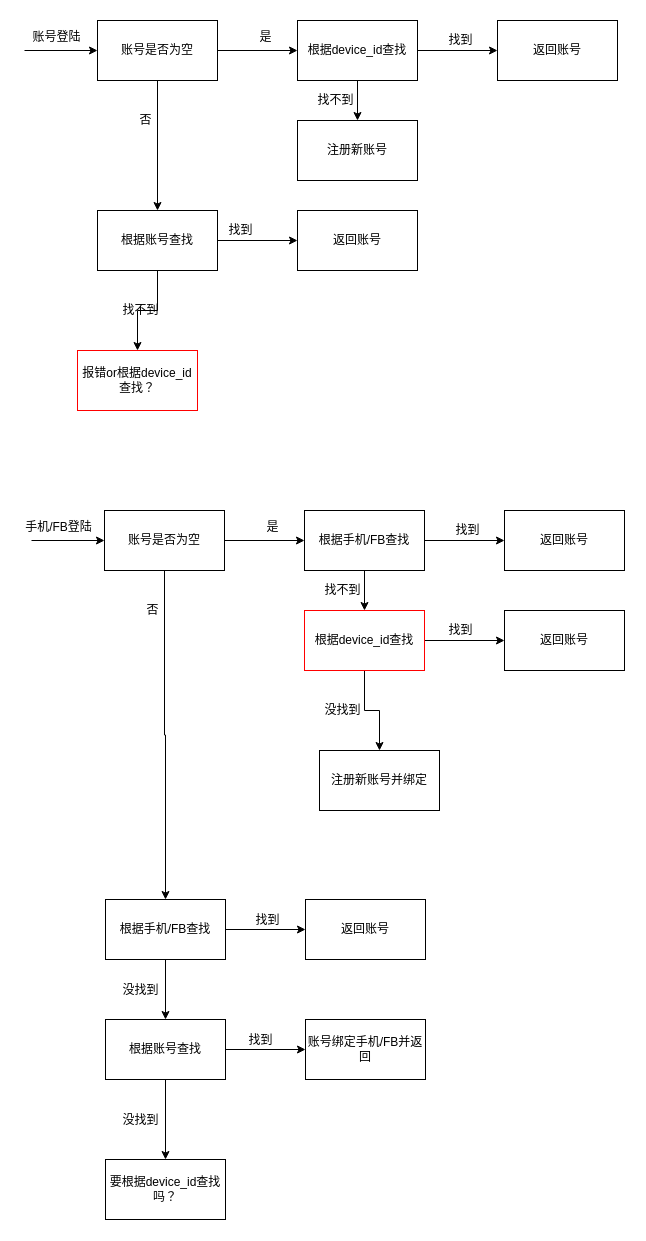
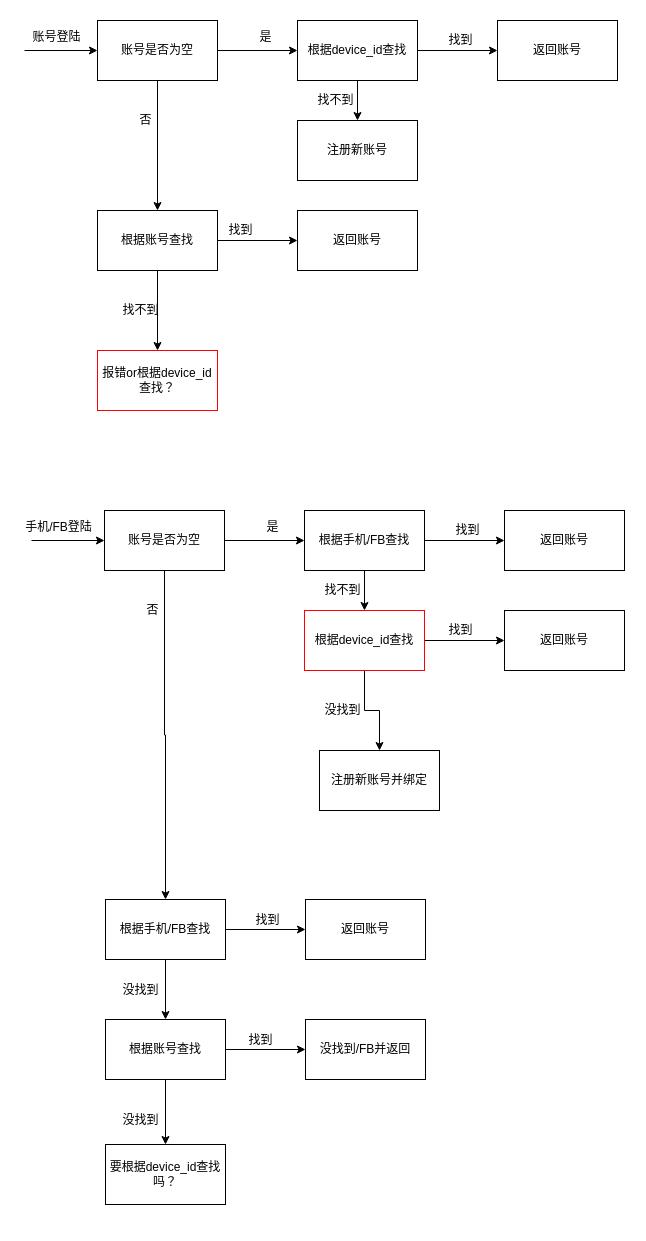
- <mxCell id="21" value="报错or根据device_id查找？" style="whiteSpace=wrap;html=1;rounded=0;strokeColor=#FF0000;" vertex="1" parent="1"><mxGeometry x="77" y="350" width="120" height="60" as="geometry" /></mxCell>
+ <mxCell id="21" value="报错or根据device_id查找？" style="whiteSpace=wrap;html=1;rounded=0;strokeColor=#FF0000;" vertex="1" parent="1"><mxGeometry x="97" y="350" width="120" height="60" as="geometry" /></mxCell>
- <mxCell id="52" value="账号绑定手机/FB并返回" style="whiteSpace=wrap;html=1;rounded=0;" vertex="1" parent="1"><mxGeometry x="305" y="1019" width="120" height="60" as="geometry" /></mxCell>
+ <mxCell id="52" value="没找到/FB并返回" style="whiteSpace=wrap;html=1;rounded=0;" vertex="1" parent="1"><mxGeometry x="305" y="1019" width="120" height="60" as="geometry" /></mxCell>
- <mxCell id="54" value="要根据device_id查找吗？" style="whiteSpace=wrap;html=1;rounded=0;" vertex="1" parent="1"><mxGeometry x="105" y="1159" width="120" height="60" as="geometry" /></mxCell>
+ <mxCell id="54" value="要根据device_id查找吗？" style="whiteSpace=wrap;html=1;rounded=0;" vertex="1" parent="1"><mxGeometry x="105" y="1144" width="120" height="60" as="geometry" /></mxCell>
